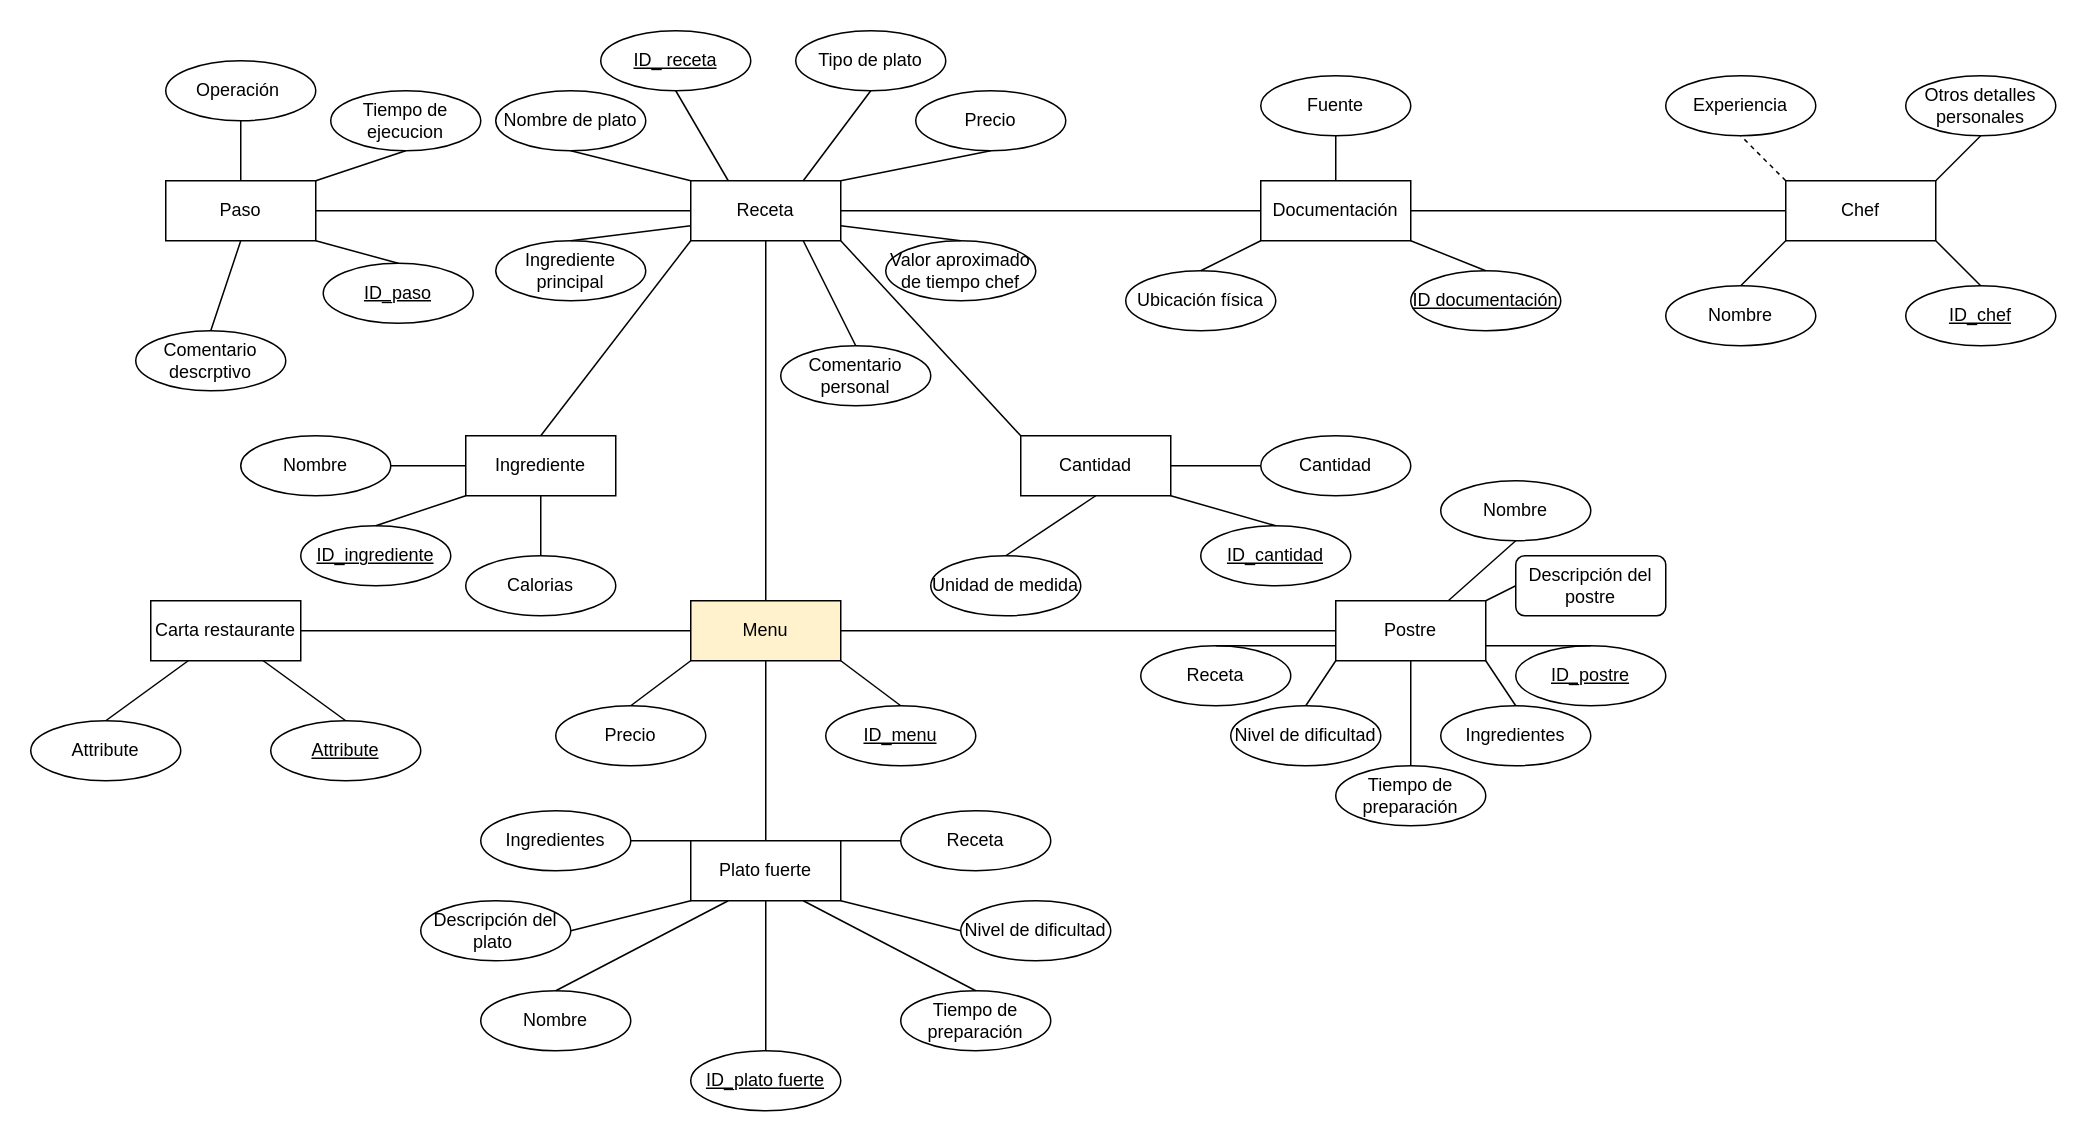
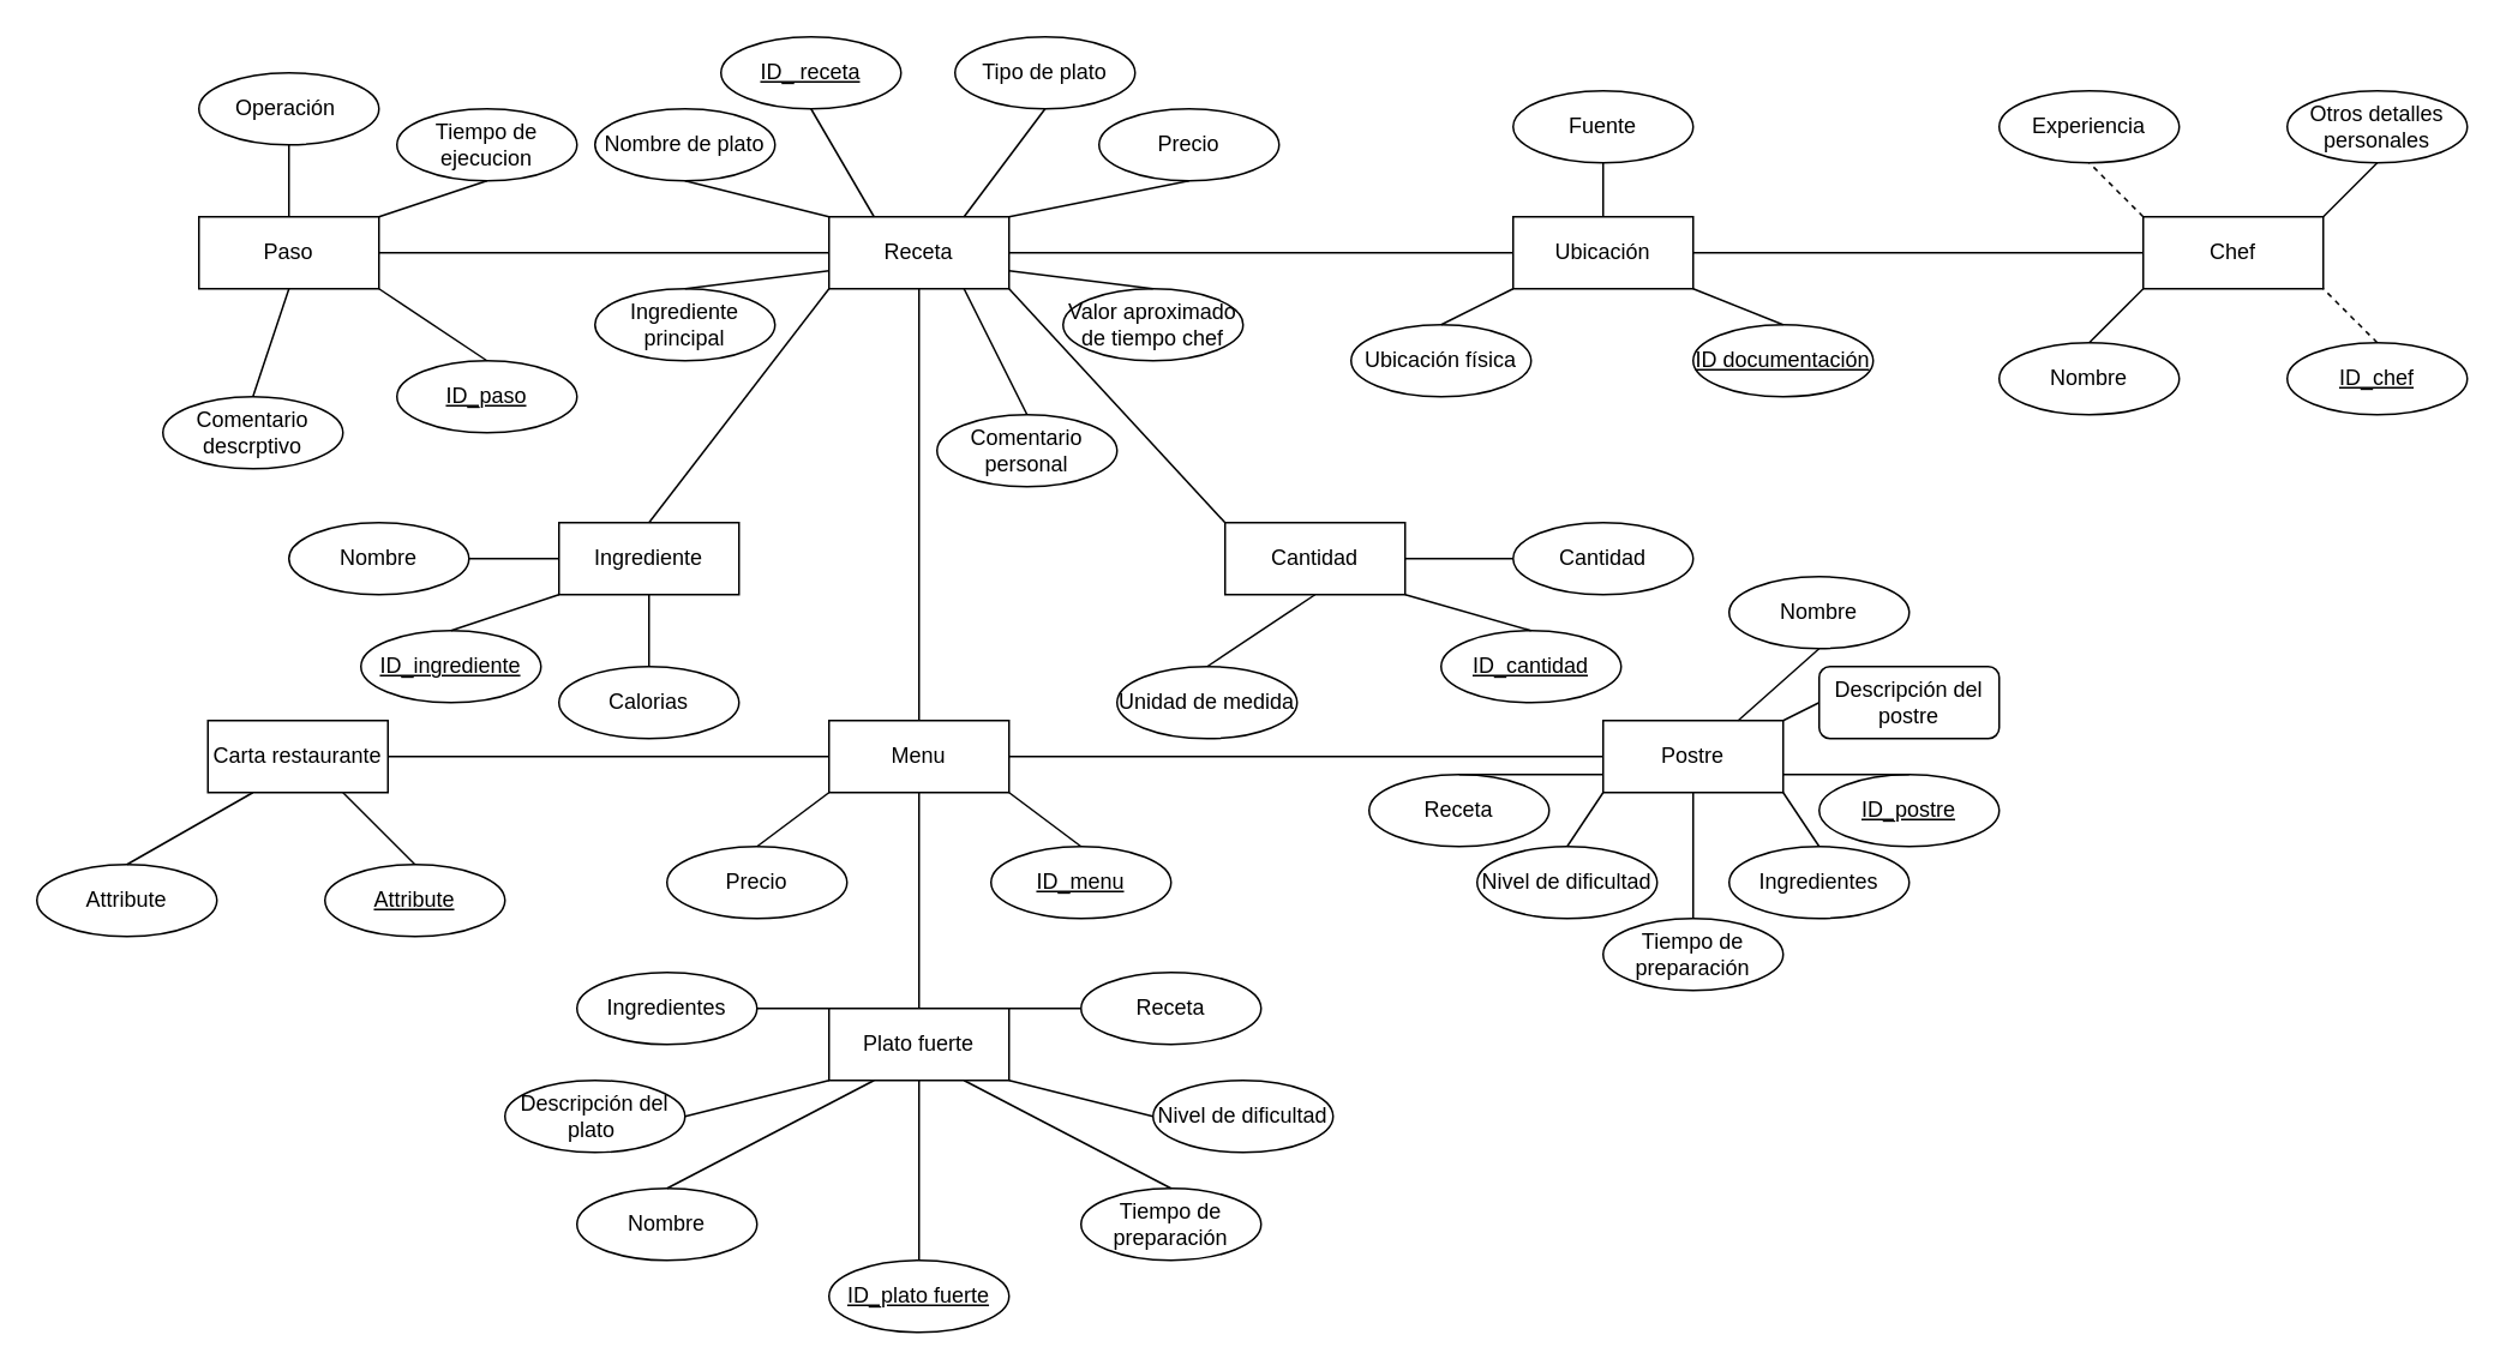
- <mxCell id="4" value="Documentación" style="whiteSpace=wrap;html=1;align=center;" vertex="1" parent="1"><mxGeometry x="840" y="120" width="100" height="40" as="geometry" /></mxCell>
+ <mxCell id="4" value="Ubicación" style="whiteSpace=wrap;html=1;align=center;" vertex="1" parent="1"><mxGeometry x="840" y="120" width="100" height="40" as="geometry" /></mxCell>
- <mxCell id="41" value="" style="endArrow=none;html=1;rounded=0;entryX=1;entryY=1;entryDx=0;entryDy=0;exitX=0.5;exitY=0;exitDx=0;exitDy=0;" edge="1" parent="1" source="37" target="5"><mxGeometry relative="1" as="geometry"><mxPoint x="720" y="170" as="sourcePoint" /><mxPoint x="880" y="170" as="targetPoint" /></mxGeometry></mxCell>
+ <mxCell id="41" value="" style="endArrow=none;html=1;rounded=0;entryX=1;entryY=1;entryDx=0;entryDy=0;exitX=0.5;exitY=0;exitDx=0;exitDy=0;dashed=1;" edge="1" parent="1" source="37" target="5"><mxGeometry relative="1" as="geometry"><mxPoint x="720" y="170" as="sourcePoint" /><mxPoint x="880" y="170" as="targetPoint" /></mxGeometry></mxCell>
- <mxCell id="23" value="ID_paso" style="ellipse;whiteSpace=wrap;html=1;align=center;fontStyle=4;" vertex="1" parent="1"><mxGeometry x="215" y="175" width="100" height="40" as="geometry" /></mxCell>
+ <mxCell id="23" value="ID_paso" style="ellipse;whiteSpace=wrap;html=1;align=center;fontStyle=4;" vertex="1" parent="1"><mxGeometry x="220" y="200" width="100" height="40" as="geometry" /></mxCell>
- <mxCell id="67" value="Carta restaurante" style="whiteSpace=wrap;html=1;align=center;" vertex="1" parent="1"><mxGeometry x="100" y="400" width="100" height="40" as="geometry" /></mxCell>
+ <mxCell id="67" value="Carta restaurante" style="whiteSpace=wrap;html=1;align=center;" vertex="1" parent="1"><mxGeometry x="115" y="400" width="100" height="40" as="geometry" /></mxCell>
- <mxCell id="46" value="Menu&lt;br&gt;" style="whiteSpace=wrap;html=1;align=center;fillColor=#fff2cc;" vertex="1" parent="1"><mxGeometry x="460" y="400" width="100" height="40" as="geometry" /></mxCell>
+ <mxCell id="46" value="Menu&lt;br&gt;" style="whiteSpace=wrap;html=1;align=center;" vertex="1" parent="1"><mxGeometry x="460" y="400" width="100" height="40" as="geometry" /></mxCell>
